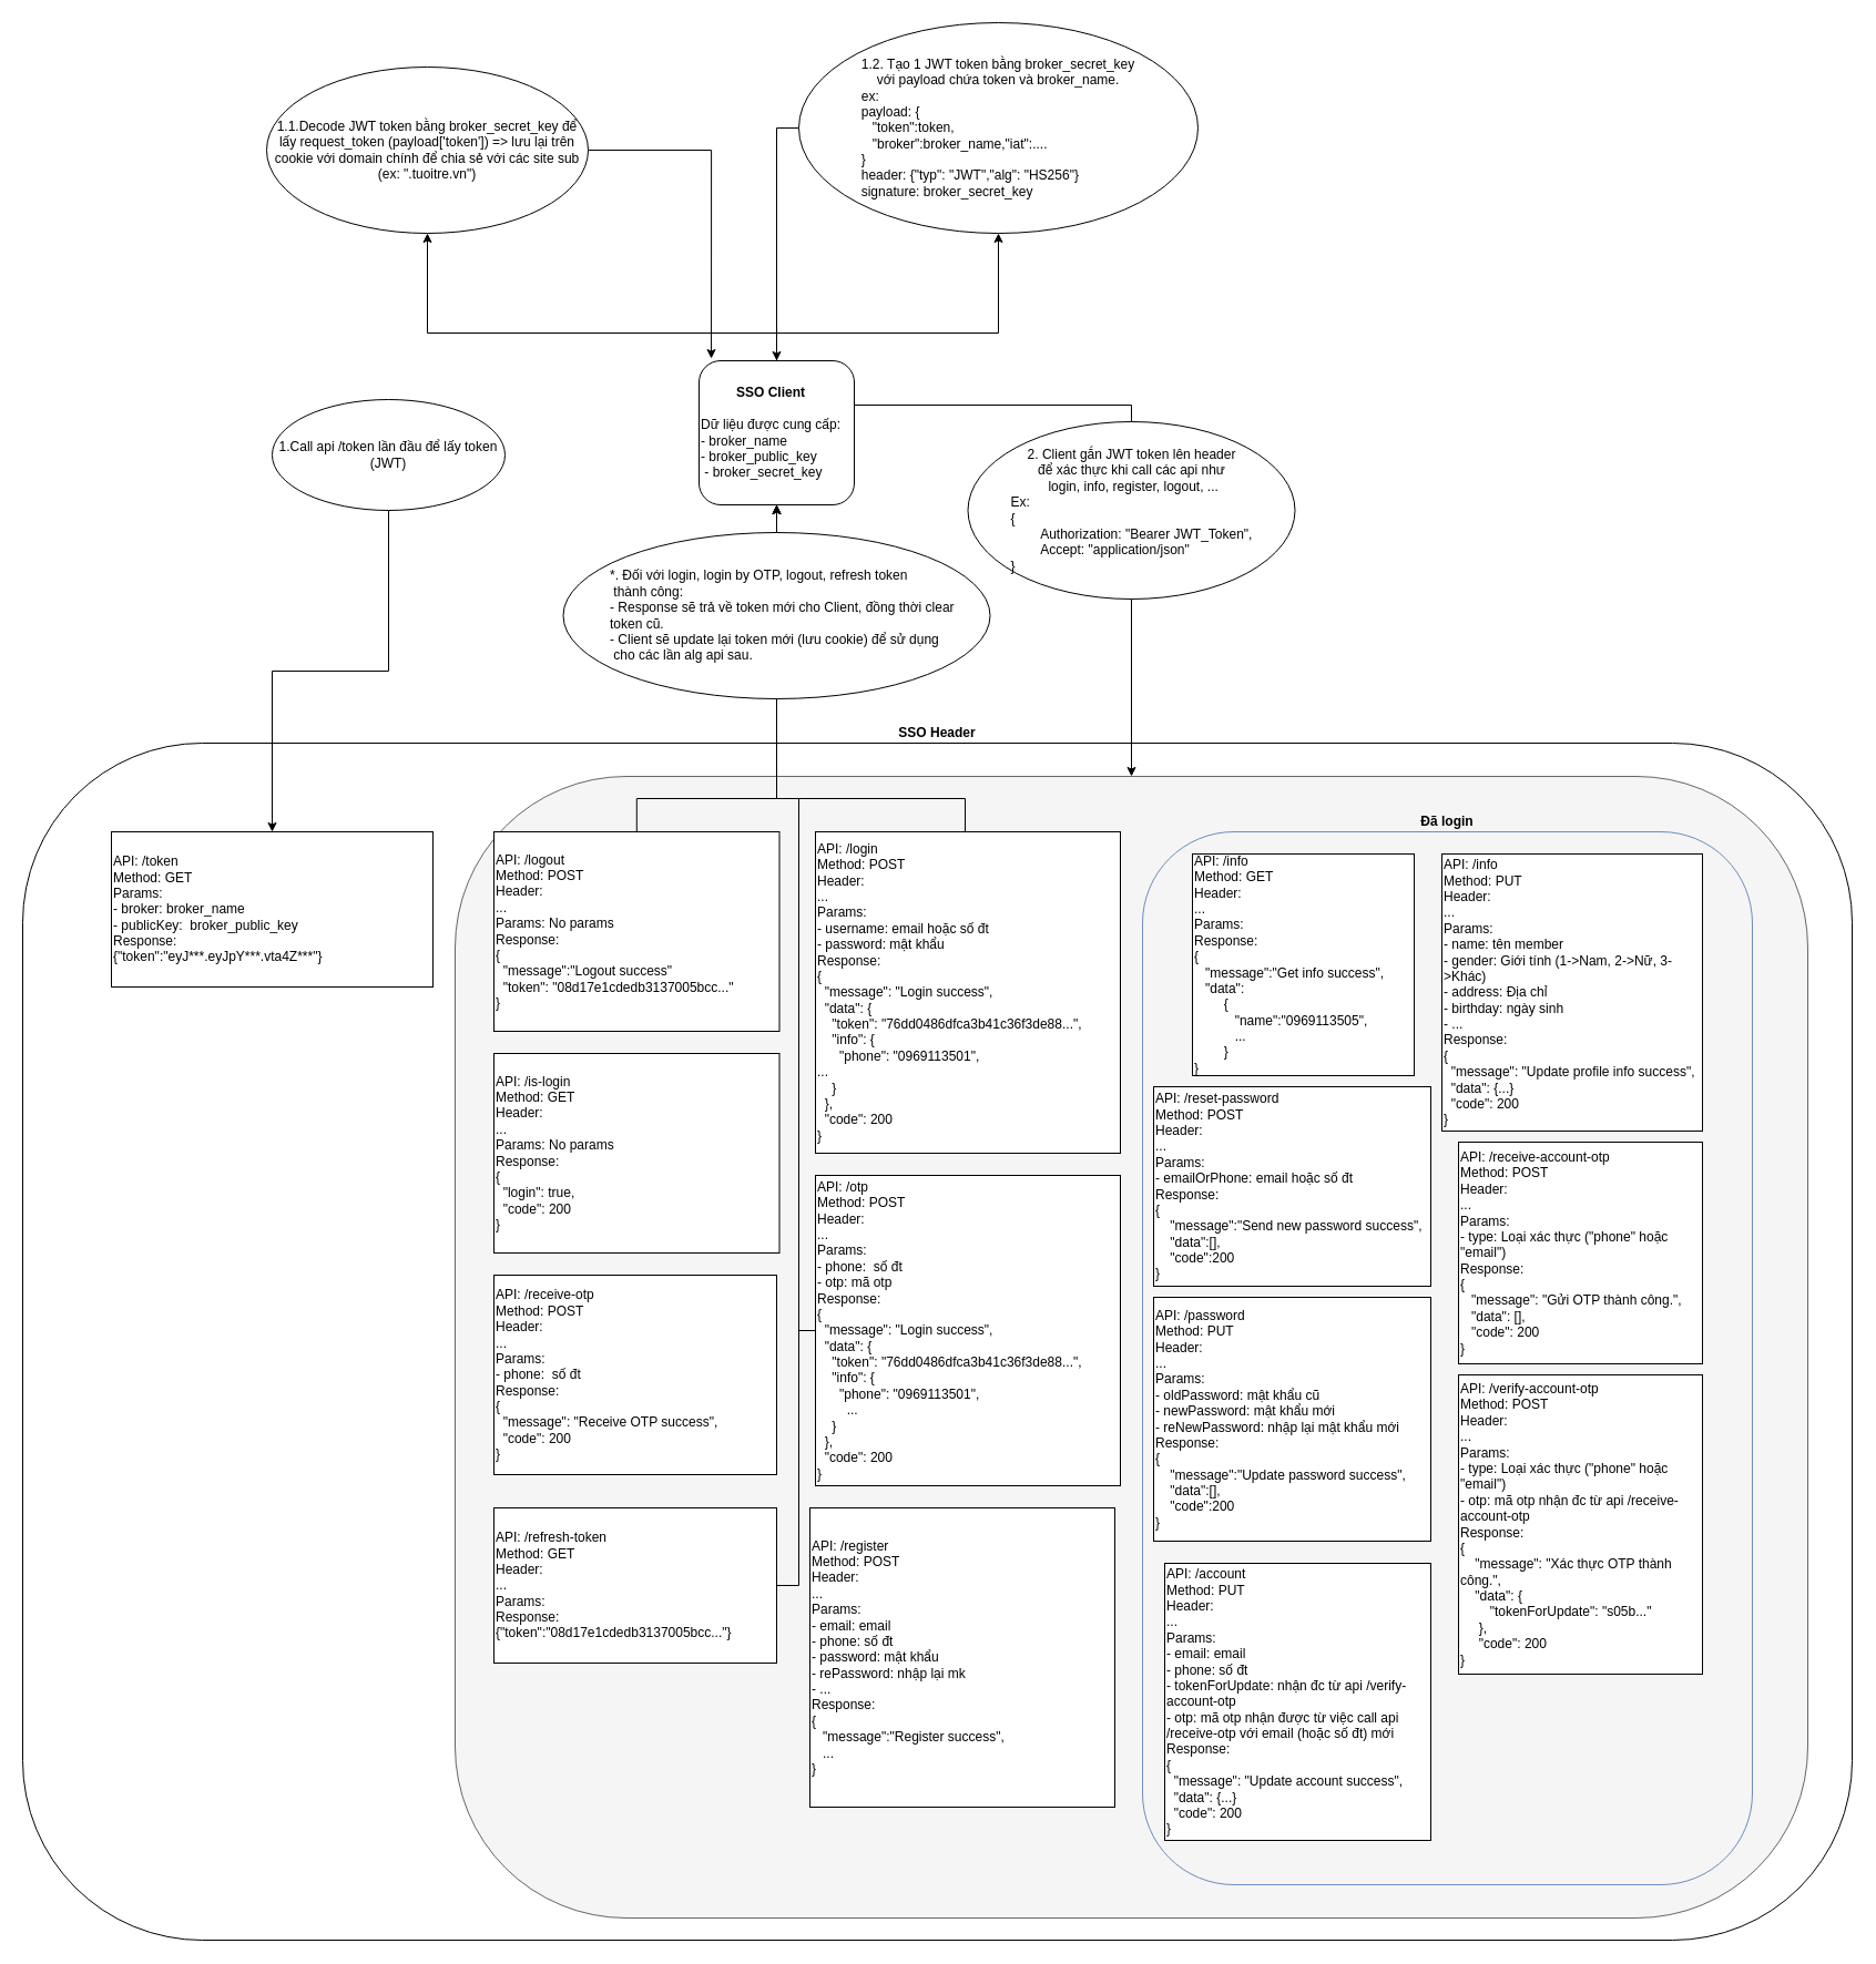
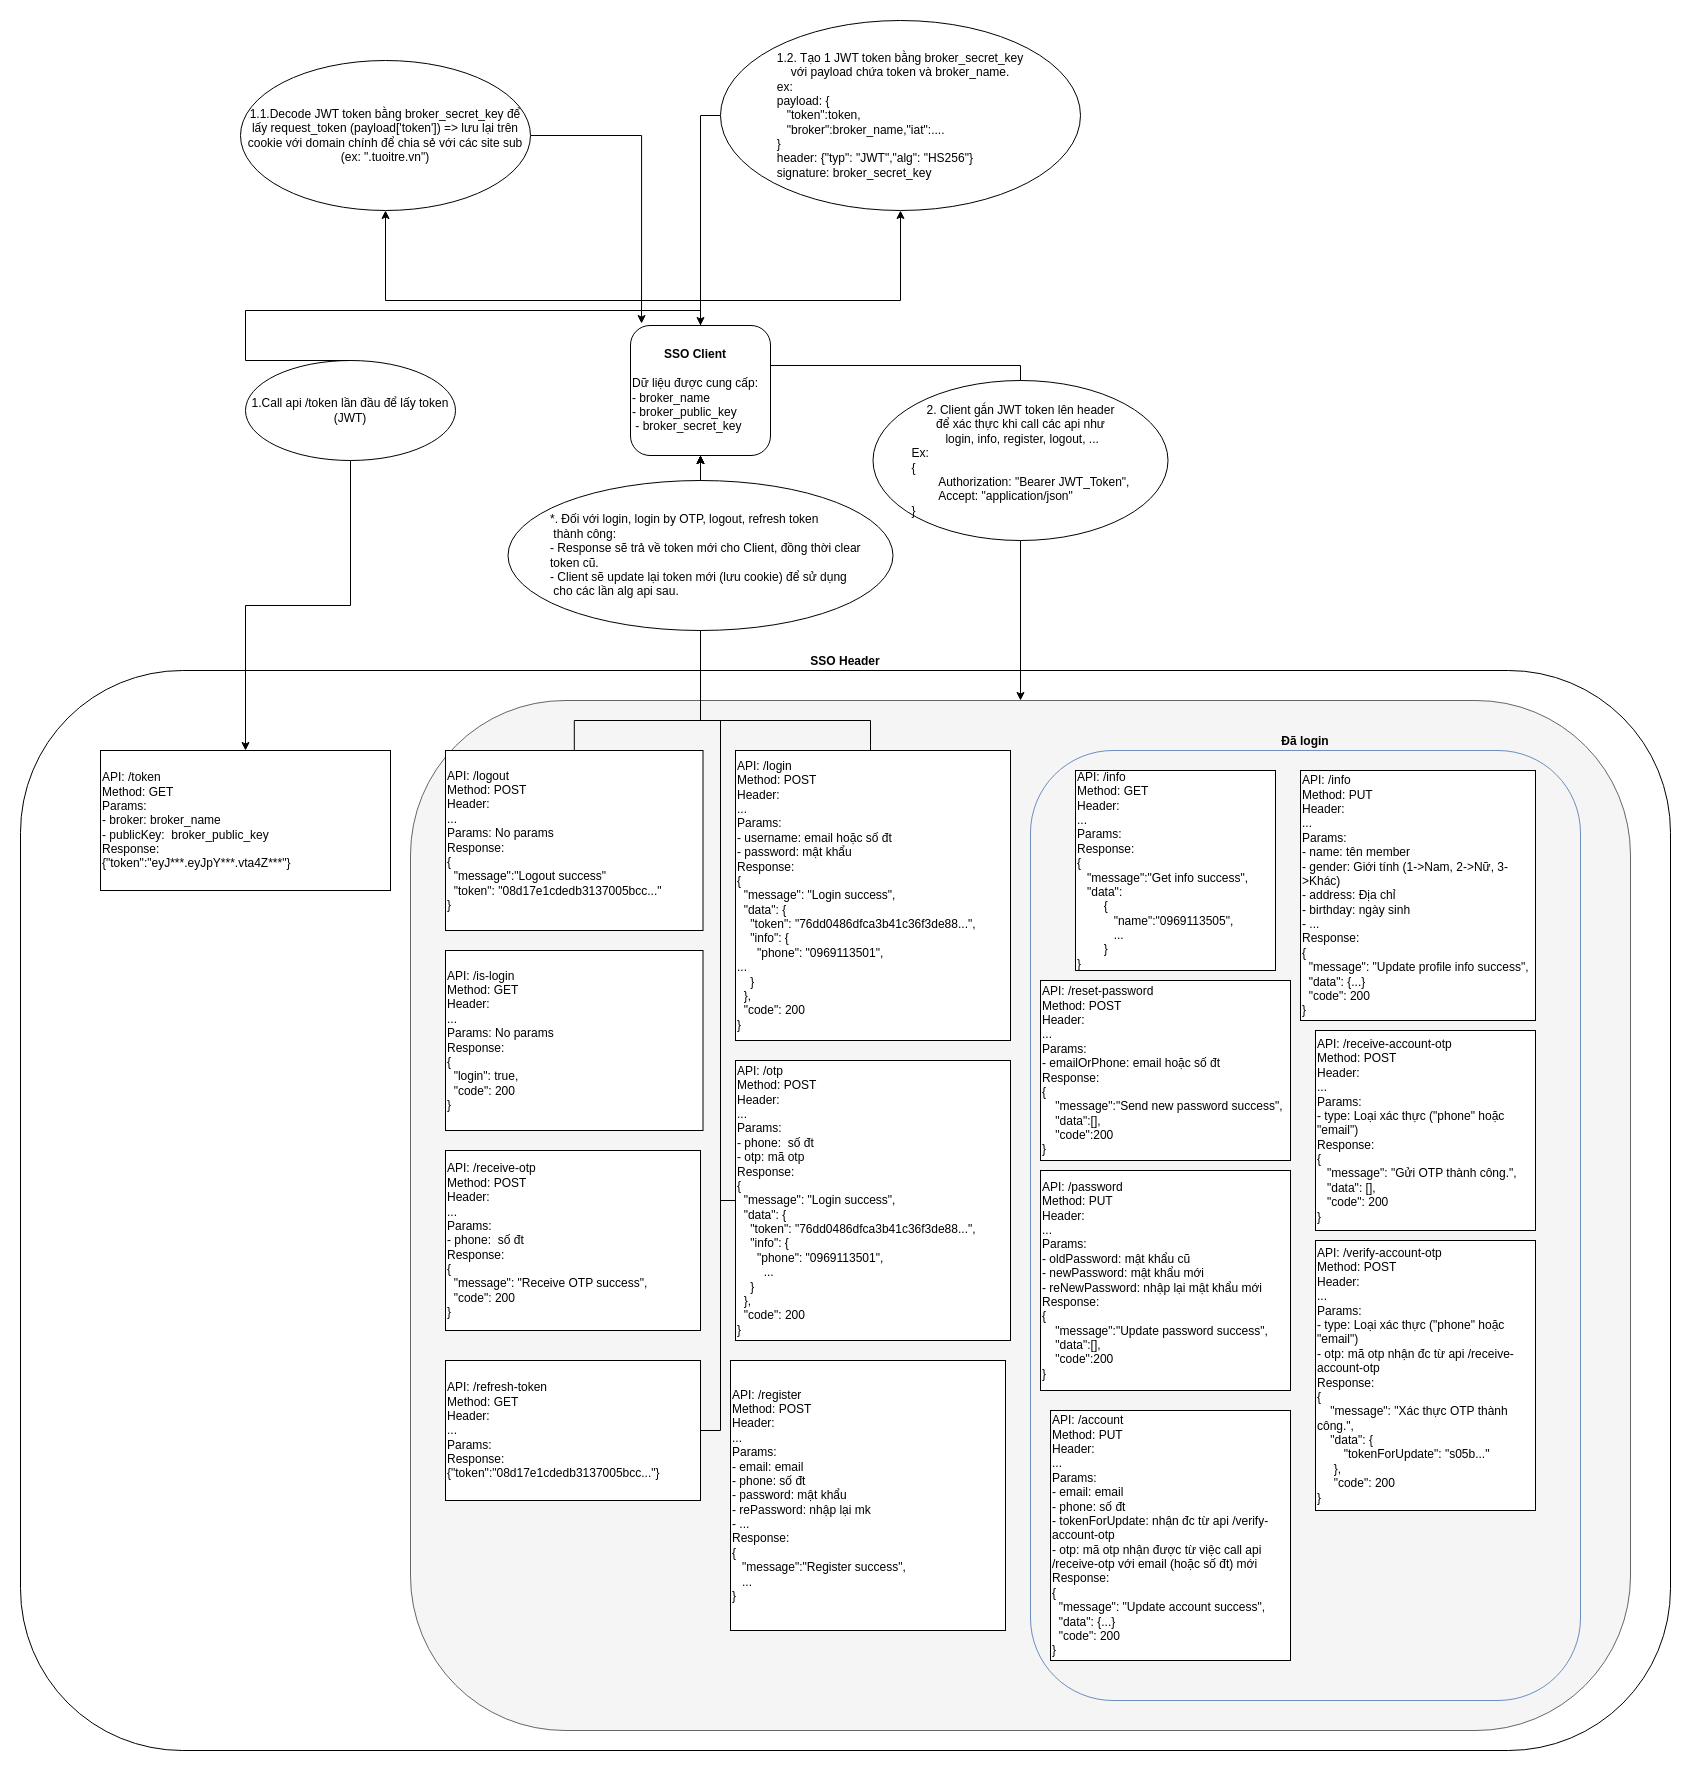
+ <mxCell id="18" value="" style="edgeStyle=orthogonalEdgeStyle;rounded=0;orthogonalLoop=1;jettySize=auto;html=1;entryX=0.5;entryY=0;entryDx=0;entryDy=0;endArrow=none;" parent="1" source="9" target="17" edge="1"><mxGeometry relative="1" as="geometry"><mxPoint x="630" y="365" as="sourcePoint" /><mxPoint x="135" y="560" as="targetPoint" /><Array as="points"><mxPoint x="245" y="310" /></Array></mxGeometry></mxCell>
